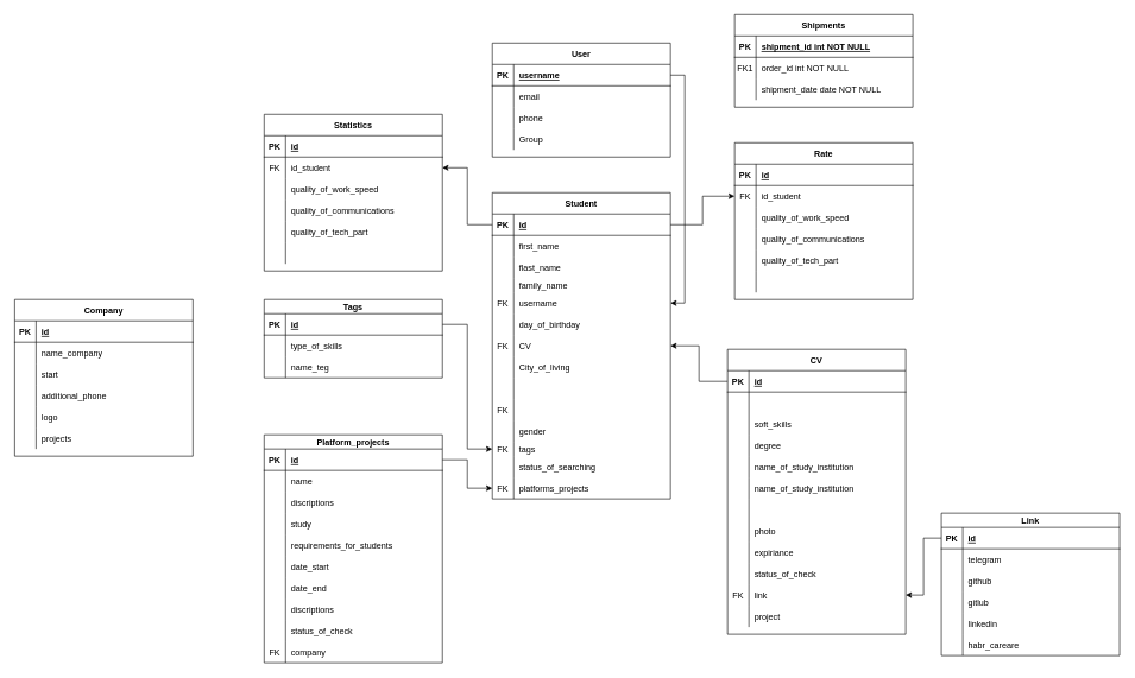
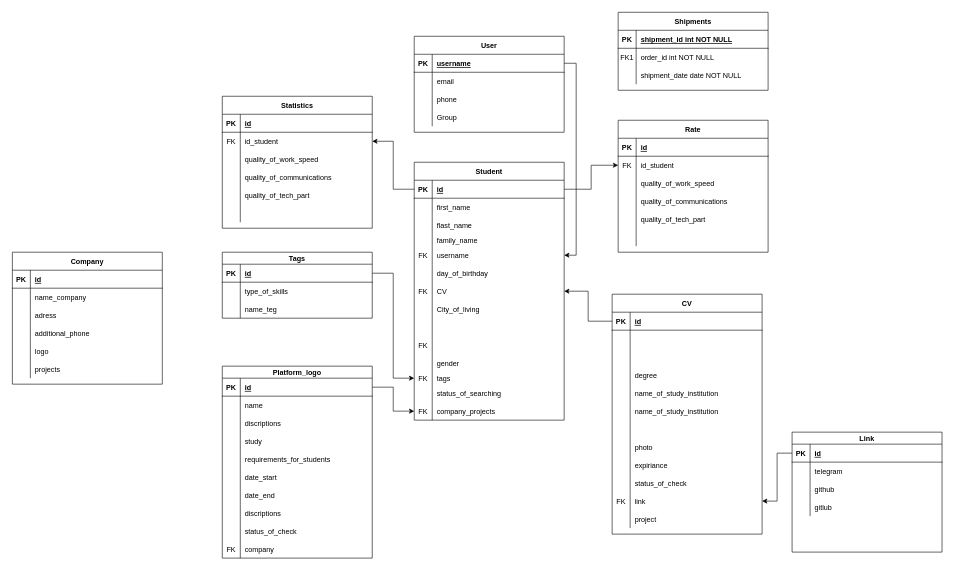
- <mxCell id="217" value="start" style="shape=partialRectangle;overflow=hidden;connectable=0;fillColor=none;top=0;left=0;bottom=0;right=0;align=left;spacingLeft=6;" vertex="1" parent="215"><mxGeometry x="30" width="220" height="30" as="geometry"><mxRectangle width="220" height="30" as="alternateBounds" /></mxGeometry></mxCell>
+ <mxCell id="217" value="adress" style="shape=partialRectangle;overflow=hidden;connectable=0;fillColor=none;top=0;left=0;bottom=0;right=0;align=left;spacingLeft=6;" vertex="1" parent="215"><mxGeometry x="30" width="220" height="30" as="geometry"><mxRectangle width="220" height="30" as="alternateBounds" /></mxGeometry></mxCell>
- <mxCell id="87" value="soft_skills" style="shape=partialRectangle;overflow=hidden;connectable=0;fillColor=none;top=0;left=0;bottom=0;right=0;align=left;spacingLeft=6;" vertex="1" parent="85"><mxGeometry x="30" width="220" height="30" as="geometry"><mxRectangle width="220" height="30" as="alternateBounds" /></mxGeometry></mxCell>
- <mxCell id="175" value="Platform_projects" style="shape=table;startSize=20;container=1;collapsible=1;childLayout=tableLayout;fixedRows=1;rowLines=0;fontStyle=1;align=center;resizeLast=1;" vertex="1" parent="1"><mxGeometry x="370" y="610" width="250" height="320" as="geometry" /></mxCell>
+ <mxCell id="175" value="Platform_logo" style="shape=table;startSize=20;container=1;collapsible=1;childLayout=tableLayout;fixedRows=1;rowLines=0;fontStyle=1;align=center;resizeLast=1;" vertex="1" parent="1"><mxGeometry x="370" y="610" width="250" height="320" as="geometry" /></mxCell>
- <mxCell id="67" value="platforms_projects" style="shape=partialRectangle;overflow=hidden;connectable=0;fillColor=none;top=0;left=0;bottom=0;right=0;align=left;spacingLeft=6;" vertex="1" parent="65"><mxGeometry x="30" width="220" height="30" as="geometry"><mxRectangle width="220" height="30" as="alternateBounds" /></mxGeometry></mxCell>
+ <mxCell id="67" value="company_projects" style="shape=partialRectangle;overflow=hidden;connectable=0;fillColor=none;top=0;left=0;bottom=0;right=0;align=left;spacingLeft=6;" vertex="1" parent="65"><mxGeometry x="30" width="220" height="30" as="geometry"><mxRectangle width="220" height="30" as="alternateBounds" /></mxGeometry></mxCell>
- <mxCell id="129" value="linkedin" style="shape=partialRectangle;overflow=hidden;connectable=0;fillColor=none;top=0;left=0;bottom=0;right=0;align=left;spacingLeft=6;" vertex="1" parent="127"><mxGeometry x="30" width="220" height="30" as="geometry"><mxRectangle width="220" height="30" as="alternateBounds" /></mxGeometry></mxCell>
- <mxCell id="132" value="habr_careare " style="shape=partialRectangle;overflow=hidden;connectable=0;fillColor=none;top=0;left=0;bottom=0;right=0;align=left;spacingLeft=6;" vertex="1" parent="130"><mxGeometry x="30" width="220" height="30" as="geometry"><mxRectangle width="220" height="30" as="alternateBounds" /></mxGeometry></mxCell>
